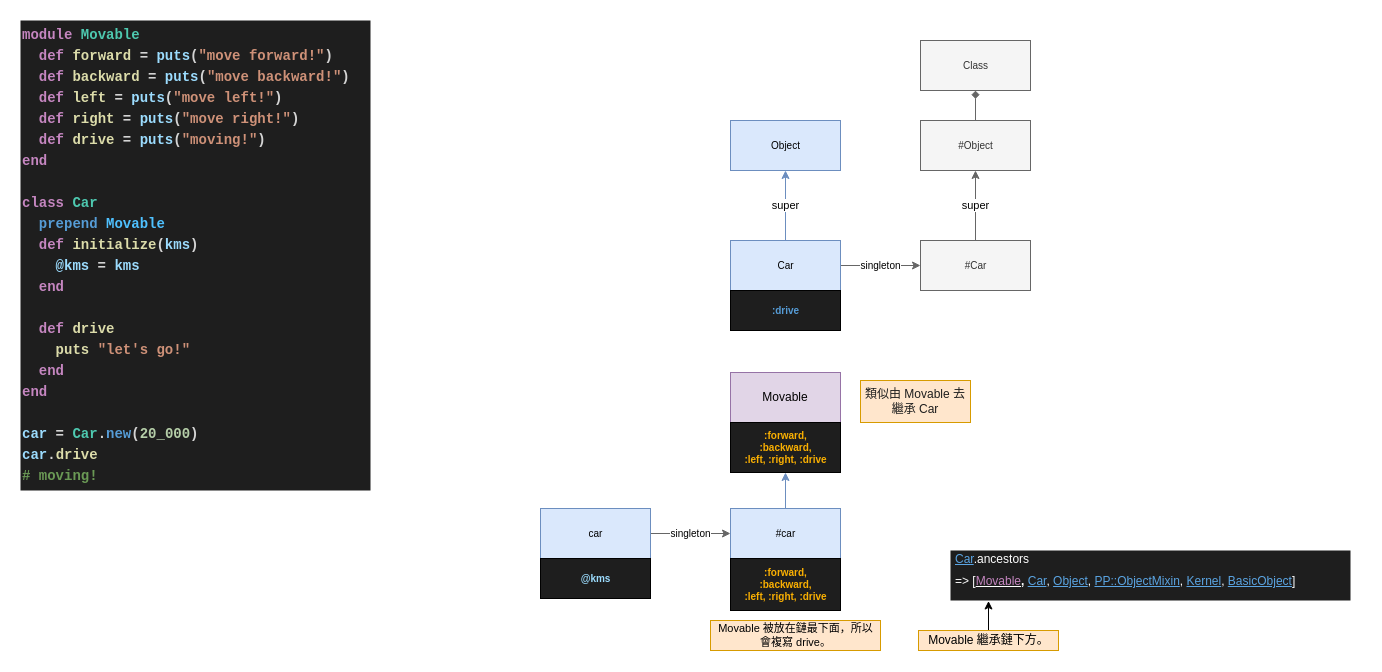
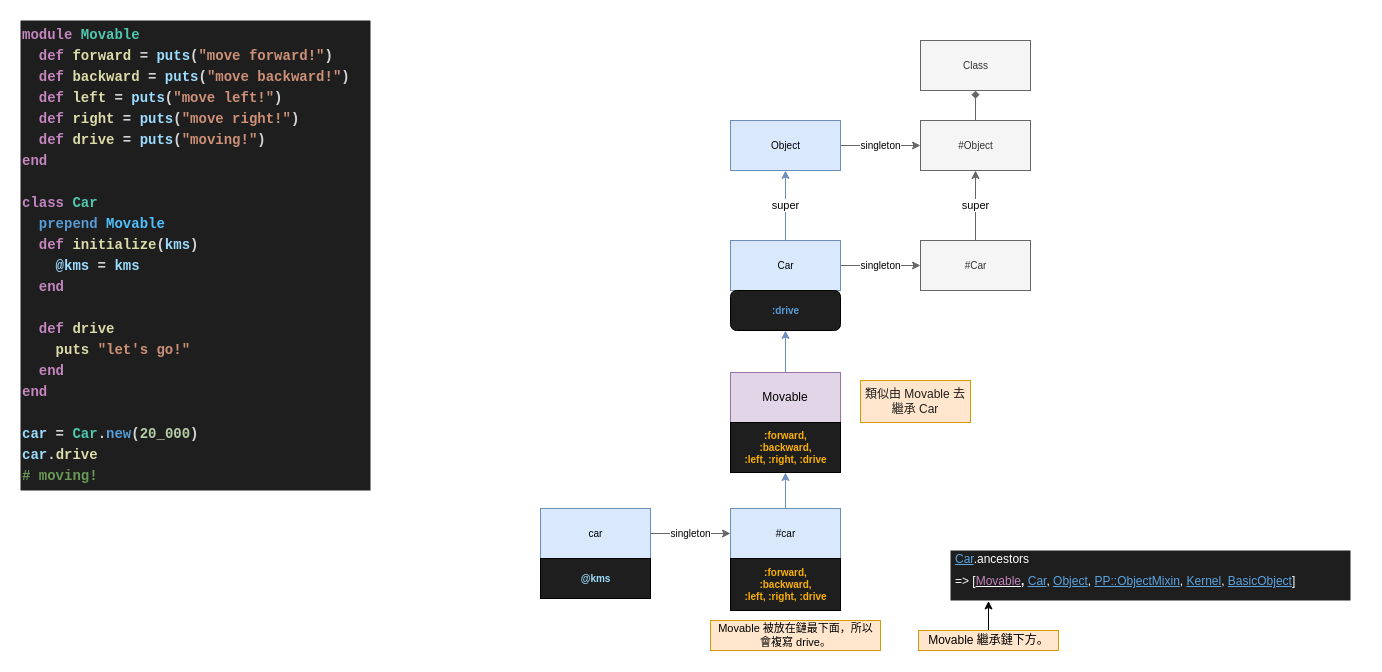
+ <mxCell id="2" value="singleton" style="edgeStyle=none;html=1;fontSize=10;fillColor=#f5f5f5;strokeColor=#666666;" parent="1" source="3" target="5" edge="1"><mxGeometry relative="1" as="geometry"><mxPoint as="offset" /></mxGeometry></mxCell>
- <mxCell id="20" value="&lt;font color=&quot;#569cd6&quot;&gt;:drive&lt;/font&gt;" style="html=1;fontSize=10;fillColor=#1E1E1E;fontStyle=1" parent="1" vertex="1"><mxGeometry x="730" y="290" width="110" height="40" as="geometry" /></mxCell>
+ <mxCell id="20" value="&lt;font color=&quot;#569cd6&quot;&gt;:drive&lt;/font&gt;" style="html=1;fontSize=10;fillColor=#1E1E1E;fontStyle=1;rounded=1;" parent="1" vertex="1"><mxGeometry x="730" y="290" width="110" height="40" as="geometry" /></mxCell>
+ <mxCell id="21" value="" style="edgeStyle=none;html=1;fillColor=#dae8fc;strokeColor=#6c8ebf;" parent="1" source="22" target="20" edge="1"><mxGeometry relative="1" as="geometry" /></mxCell>
